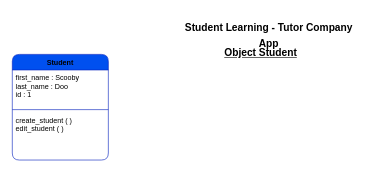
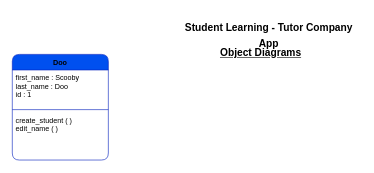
- <mxCell id="7" value="Object Student" style="text;html=1;strokeColor=none;fillColor=none;align=center;verticalAlign=middle;whiteSpace=wrap;rounded=1;fontSize=17;fontStyle=5;fontColor=#000000;" parent="1" vertex="1"><mxGeometry x="323" y="63" width="222" height="52" as="geometry" /></mxCell>
+ <mxCell id="7" value="Object Diagrams" style="text;html=1;strokeColor=none;fillColor=none;align=center;verticalAlign=middle;whiteSpace=wrap;rounded=1;fontSize=17;fontStyle=5;fontColor=#000000;" parent="1" vertex="1"><mxGeometry x="323" y="63" width="222" height="52" as="geometry" /></mxCell>
- <mxCell id="2" value="Student" style="swimlane;fontStyle=1;align=center;verticalAlign=top;childLayout=stackLayout;horizontal=1;startSize=26;horizontalStack=0;resizeParent=1;resizeParentMax=0;resizeLast=0;collapsible=1;marginBottom=0;rounded=1;fontColor=#000000;fillColor=#0050ef;strokeColor=#001DBC;" parent="1" vertex="1"><mxGeometry x="20" y="90" width="160" height="176" as="geometry" /></mxCell>
+ <mxCell id="2" value="Doo" style="swimlane;fontStyle=1;align=center;verticalAlign=top;childLayout=stackLayout;horizontal=1;startSize=26;horizontalStack=0;resizeParent=1;resizeParentMax=0;resizeLast=0;collapsible=1;marginBottom=0;rounded=1;fontColor=#000000;fillColor=#0050ef;strokeColor=#001DBC;" parent="1" vertex="1"><mxGeometry x="20" y="90" width="160" height="176" as="geometry" /></mxCell>
- <mxCell id="5" value="create_student ( )&#10;edit_student ( )&#10;" style="text;strokeColor=none;fillColor=none;align=left;verticalAlign=top;spacingLeft=4;spacingRight=4;overflow=hidden;rotatable=0;points=[[0,0.5],[1,0.5]];portConstraint=eastwest;rounded=1;fontColor=#000000;" parent="2" vertex="1"><mxGeometry y="96" width="160" height="80" as="geometry" /></mxCell>
+ <mxCell id="5" value="create_student ( )&#10;edit_name ( )&#10;" style="text;strokeColor=none;fillColor=none;align=left;verticalAlign=top;spacingLeft=4;spacingRight=4;overflow=hidden;rotatable=0;points=[[0,0.5],[1,0.5]];portConstraint=eastwest;rounded=1;fontColor=#000000;" parent="2" vertex="1"><mxGeometry y="96" width="160" height="80" as="geometry" /></mxCell>
